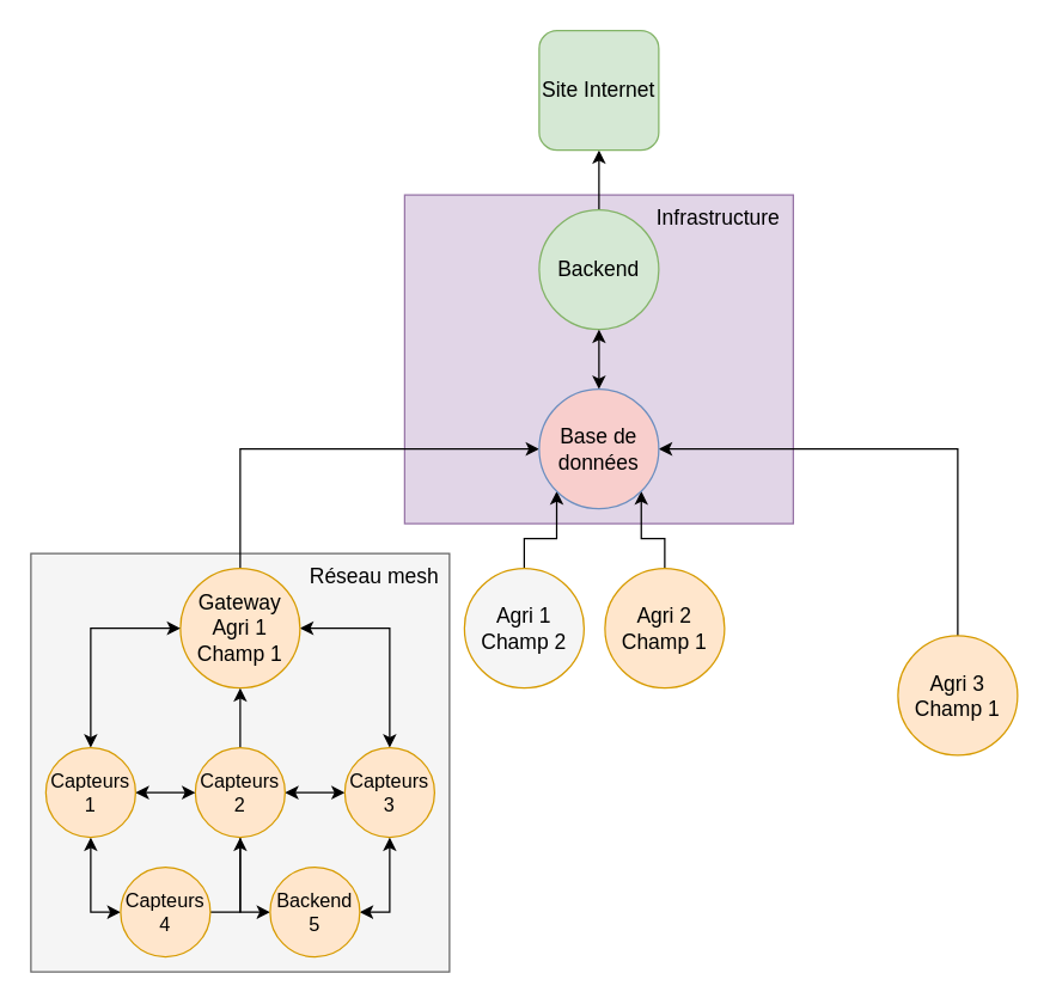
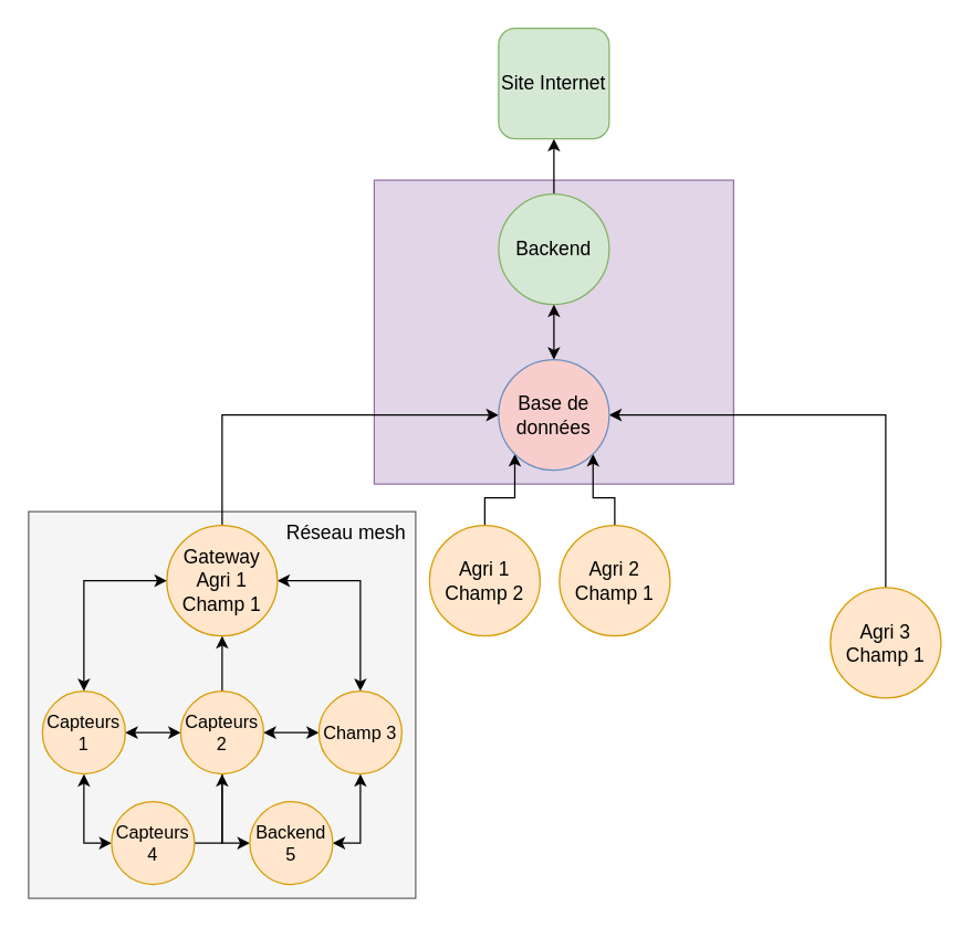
- <mxCell id="18" value="&lt;font style=&quot;font-size: 14px;&quot;&gt;Infrastructure&lt;/font&gt;" style="text;html=1;strokeColor=none;fillColor=none;align=center;verticalAlign=middle;whiteSpace=wrap;rounded=0;fontSize=14;" vertex="1" parent="1"><mxGeometry x="440" y="130" width="80" height="30" as="geometry" /></mxCell>
- <mxCell id="8" value="Agri 1&lt;br style=&quot;font-size: 14px;&quot;&gt;Champ 2" style="ellipse;whiteSpace=wrap;html=1;aspect=fixed;fillColor=#f5f5f5;strokeColor=#d79b00;fontSize=14;gradientDirection=north;" vertex="1" parent="1"><mxGeometry x="310" y="380" width="80" height="80" as="geometry" /></mxCell>
+ <mxCell id="8" value="Agri 1&lt;br style=&quot;font-size: 14px;&quot;&gt;Champ 2" style="ellipse;whiteSpace=wrap;html=1;aspect=fixed;fillColor=#ffe6cc;strokeColor=#d79b00;fontSize=14;gradientDirection=north;" vertex="1" parent="1"><mxGeometry x="310" y="380" width="80" height="80" as="geometry" /></mxCell>
- <mxCell id="28" value="Capteurs 3" style="ellipse;whiteSpace=wrap;html=1;aspect=fixed;fillColor=#ffe6cc;strokeColor=#d79b00;fontSize=13;" vertex="1" parent="1"><mxGeometry x="230" y="500" width="60" height="60" as="geometry" /></mxCell>
+ <mxCell id="28" value="Champ 3" style="ellipse;whiteSpace=wrap;html=1;aspect=fixed;fillColor=#ffe6cc;strokeColor=#d79b00;fontSize=13;" vertex="1" parent="1"><mxGeometry x="230" y="500" width="60" height="60" as="geometry" /></mxCell>
